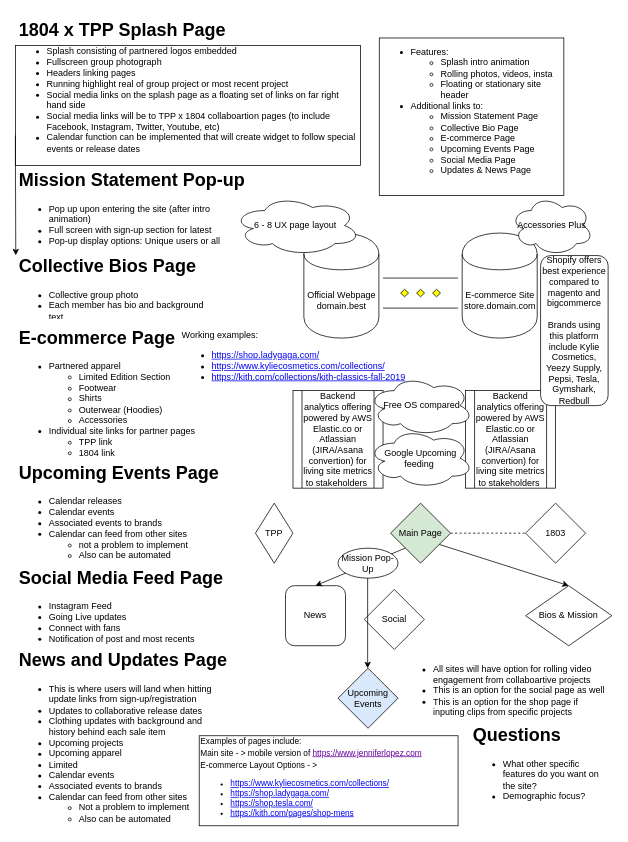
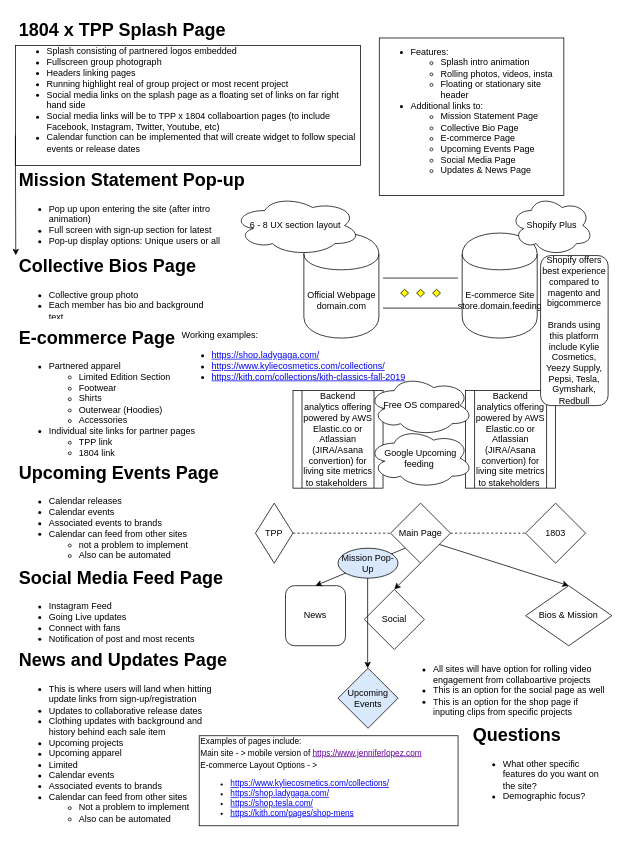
- <mxCell id="18" value="6 - 8 UX page layout&amp;nbsp;" style="ellipse;shape=cloud;whiteSpace=wrap;html=1;" vertex="1" parent="1"><mxGeometry x="310" y="260" width="170" height="80" as="geometry" /></mxCell>
+ <mxCell id="18" value="6 - 8 UX section layout&amp;nbsp;" style="ellipse;shape=cloud;whiteSpace=wrap;html=1;" vertex="1" parent="1"><mxGeometry x="310" y="260" width="170" height="80" as="geometry" /></mxCell>
- <mxCell id="9" value="Accessories Plus" style="ellipse;shape=cloud;whiteSpace=wrap;html=1;" vertex="1" parent="1"><mxGeometry x="680" y="260" width="110" height="80" as="geometry" /></mxCell>
+ <mxCell id="9" value="Shopify Plus" style="ellipse;shape=cloud;whiteSpace=wrap;html=1;" vertex="1" parent="1"><mxGeometry x="680" y="260" width="110" height="80" as="geometry" /></mxCell>
- <mxCell id="14" value="Official Webpage&lt;br&gt;domain.best" style="shape=cylinder;whiteSpace=wrap;html=1;boundedLbl=1;backgroundOutline=1;" vertex="1" parent="1"><mxGeometry x="404.5" y="310" width="100" height="140" as="geometry" /></mxCell>
+ <mxCell id="14" value="Official Webpage&lt;br&gt;domain.com" style="shape=cylinder;whiteSpace=wrap;html=1;boundedLbl=1;backgroundOutline=1;" vertex="1" parent="1"><mxGeometry x="404.5" y="310" width="100" height="140" as="geometry" /></mxCell>
- <mxCell id="4" value="E-commerce Site&lt;br&gt;store.domain.com" style="shape=cylinder;whiteSpace=wrap;html=1;boundedLbl=1;backgroundOutline=1;" vertex="1" parent="1"><mxGeometry x="615.5" y="310" width="100" height="140" as="geometry" /></mxCell>
+ <mxCell id="4" value="E-commerce Site&lt;br&gt;store.domain.feeding" style="shape=cylinder;whiteSpace=wrap;html=1;boundedLbl=1;backgroundOutline=1;" vertex="1" parent="1"><mxGeometry x="615.5" y="310" width="100" height="140" as="geometry" /></mxCell>
+ <mxCell id="31" value="" style="endArrow=none;dashed=1;html=1;exitX=1;exitY=0.5;exitDx=0;exitDy=0;entryX=0;entryY=0.5;entryDx=0;entryDy=0;" edge="1" parent="1" source="29" target="24"><mxGeometry width="50" height="50" relative="1" as="geometry"><mxPoint x="430" y="750" as="sourcePoint" /><mxPoint x="480" y="700" as="targetPoint" /></mxGeometry></mxCell>
- <mxCell id="24" value="Main Page" style="rhombus;whiteSpace=wrap;html=1;fillColor=#d5e8d4;" vertex="1" parent="1"><mxGeometry x="520" y="670" width="80" height="80" as="geometry" /></mxCell>
+ <mxCell id="24" value="Main Page" style="rhombus;whiteSpace=wrap;html=1;" vertex="1" parent="1"><mxGeometry x="520" y="670" width="80" height="80" as="geometry" /></mxCell>
- <mxCell id="35" value="Mission Pop-Up" style="ellipse;whiteSpace=wrap;html=1;" vertex="1" parent="1"><mxGeometry x="450" y="730" width="80" height="40" as="geometry" /></mxCell>
+ <mxCell id="35" value="Mission Pop-Up" style="ellipse;whiteSpace=wrap;html=1;fillColor=#dae8fc;" vertex="1" parent="1"><mxGeometry x="450" y="730" width="80" height="40" as="geometry" /></mxCell>
+ <mxCell id="28" value="" style="endArrow=classic;html=1;entryX=0.5;entryY=0;entryDx=0;entryDy=0;exitX=0.5;exitY=1;exitDx=0;exitDy=0;" edge="1" parent="1" source="24" target="26"><mxGeometry width="50" height="50" relative="1" as="geometry"><mxPoint x="549.5" y="740" as="sourcePoint" /><mxPoint x="430" y="790" as="targetPoint" /><Array as="points" /></mxGeometry></mxCell>
